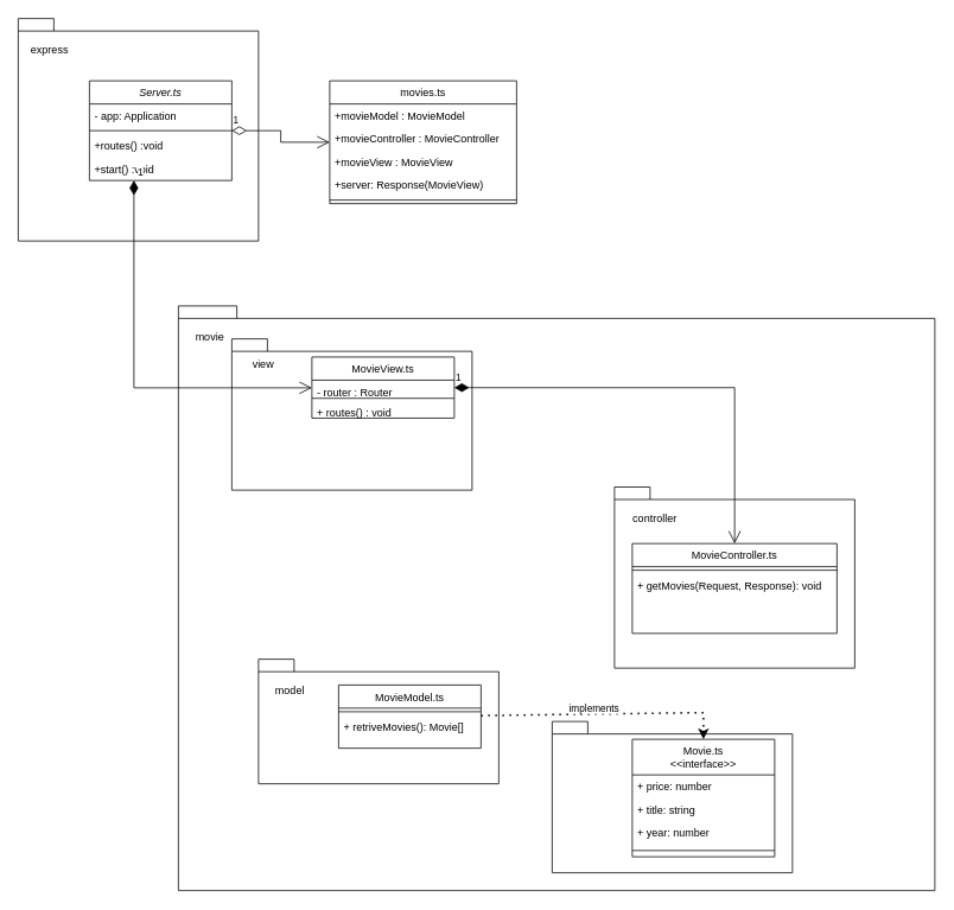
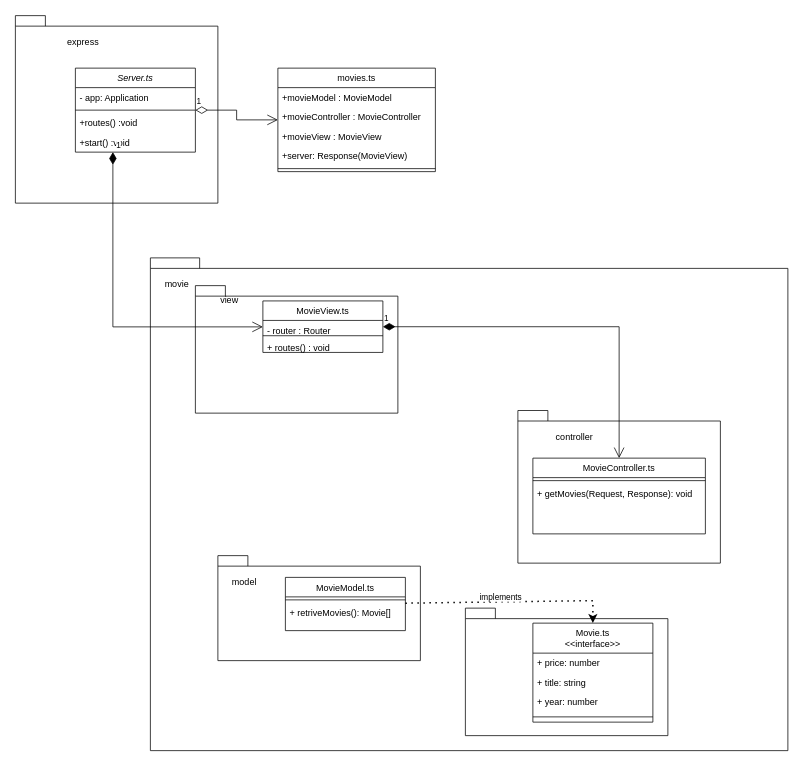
- <mxCell id="16" value="express" style="text;html=1;align=center;verticalAlign=middle;resizable=0;points=[];autosize=1;strokeColor=none;fillColor=none;" vertex="1" parent="1"><mxGeometry x="20" width="70" height="30" as="geometry" y="40" /></mxCell>
+ <mxCell id="16" value="express" style="text;html=1;align=center;verticalAlign=middle;resizable=0;points=[];autosize=1;strokeColor=none;fillColor=none;" vertex="1" parent="1"><mxGeometry x="75" y="40" width="70" height="30" as="geometry" /></mxCell>
- <mxCell id="19" value="view" style="text;html=1;align=center;verticalAlign=middle;resizable=0;points=[];autosize=1;strokeColor=none;fillColor=none;" vertex="1" parent="17"><mxGeometry x="10" y="13.6" width="50" height="30" as="geometry" /></mxCell>
+ <mxCell id="19" value="view" style="text;html=1;align=center;verticalAlign=middle;resizable=0;points=[];autosize=1;strokeColor=none;fillColor=none;" vertex="1" parent="17"><mxGeometry x="20" y="3.6" width="50" height="30" as="geometry" /></mxCell>
- <mxCell id="25" value="controller" style="text;html=1;align=center;verticalAlign=middle;resizable=0;points=[];autosize=1;strokeColor=none;fillColor=none;" vertex="1" parent="1"><mxGeometry x="700" y="566.5" width="70" height="30" as="geometry" /></mxCell>
+ <mxCell id="25" value="controller" style="text;html=1;align=center;verticalAlign=middle;resizable=0;points=[];autosize=1;strokeColor=none;fillColor=none;" vertex="1" parent="1"><mxGeometry x="730" y="566.5" width="70" height="30" as="geometry" /></mxCell>
